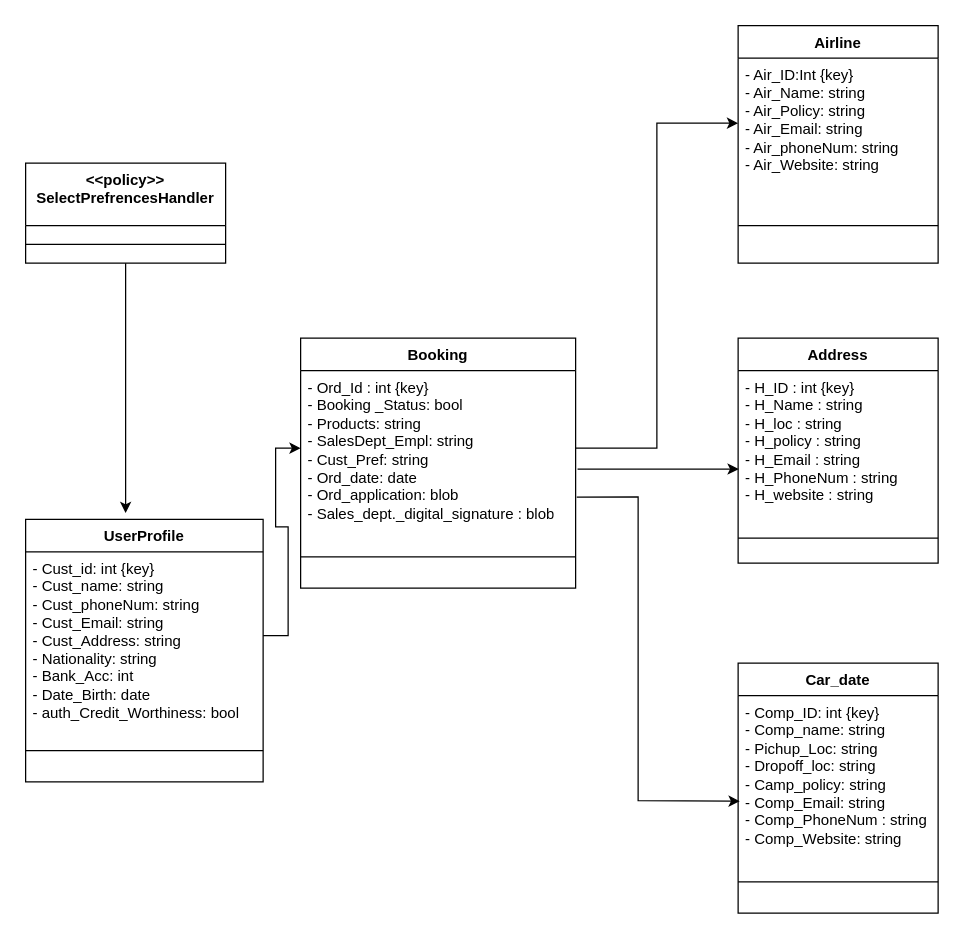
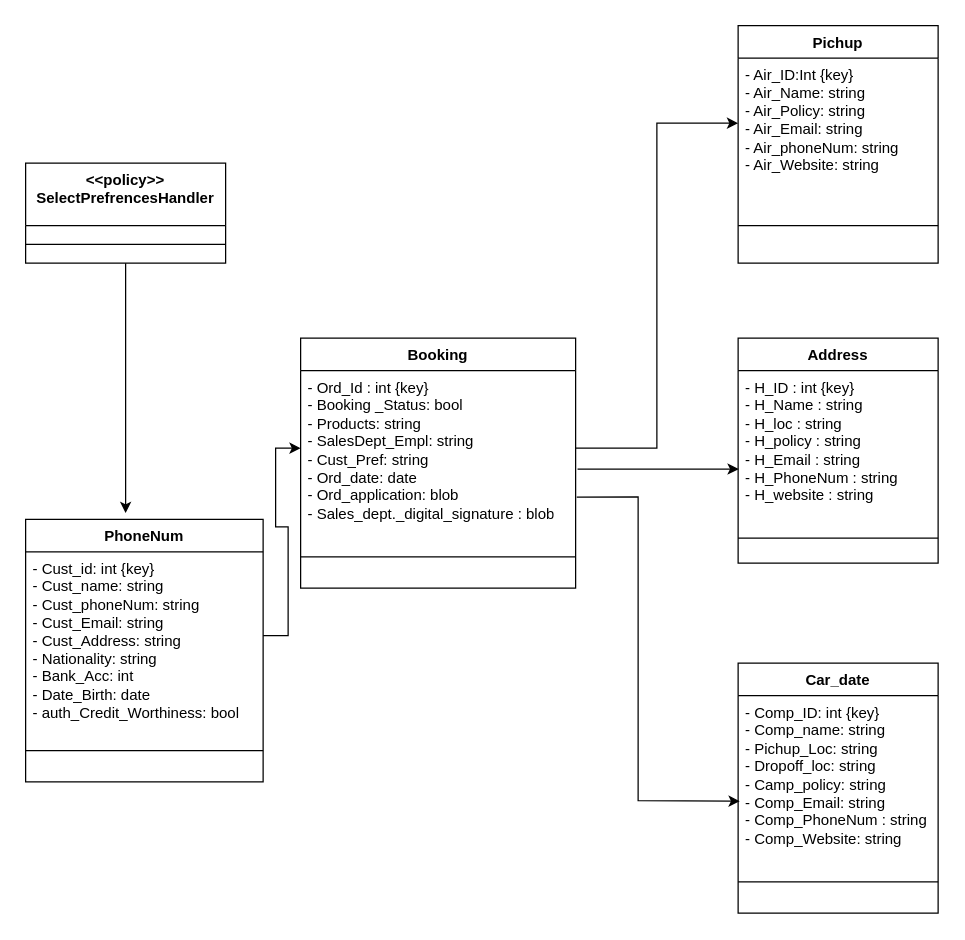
- <mxCell id="2" value="Airline" style="swimlane;fontStyle=1;align=center;verticalAlign=top;childLayout=stackLayout;horizontal=1;startSize=26;horizontalStack=0;resizeParent=1;resizeParentMax=0;resizeLast=0;collapsible=1;marginBottom=0;whiteSpace=wrap;html=1;" vertex="1" parent="1"><mxGeometry x="590" y="20" width="160" height="190" as="geometry" /></mxCell>
+ <mxCell id="2" value="Pichup" style="swimlane;fontStyle=1;align=center;verticalAlign=top;childLayout=stackLayout;horizontal=1;startSize=26;horizontalStack=0;resizeParent=1;resizeParentMax=0;resizeLast=0;collapsible=1;marginBottom=0;whiteSpace=wrap;html=1;" vertex="1" parent="1"><mxGeometry x="590" y="20" width="160" height="190" as="geometry" /></mxCell>
- <mxCell id="11" value="UserProfile" style="swimlane;fontStyle=1;align=center;verticalAlign=top;childLayout=stackLayout;horizontal=1;startSize=26;horizontalStack=0;resizeParent=1;resizeParentMax=0;resizeLast=0;collapsible=1;marginBottom=0;whiteSpace=wrap;html=1;" vertex="1" parent="1"><mxGeometry x="20" y="415" width="190" height="210" as="geometry" /></mxCell>
+ <mxCell id="11" value="PhoneNum" style="swimlane;fontStyle=1;align=center;verticalAlign=top;childLayout=stackLayout;horizontal=1;startSize=26;horizontalStack=0;resizeParent=1;resizeParentMax=0;resizeLast=0;collapsible=1;marginBottom=0;whiteSpace=wrap;html=1;" vertex="1" parent="1"><mxGeometry x="20" y="415" width="190" height="210" as="geometry" /></mxCell>
